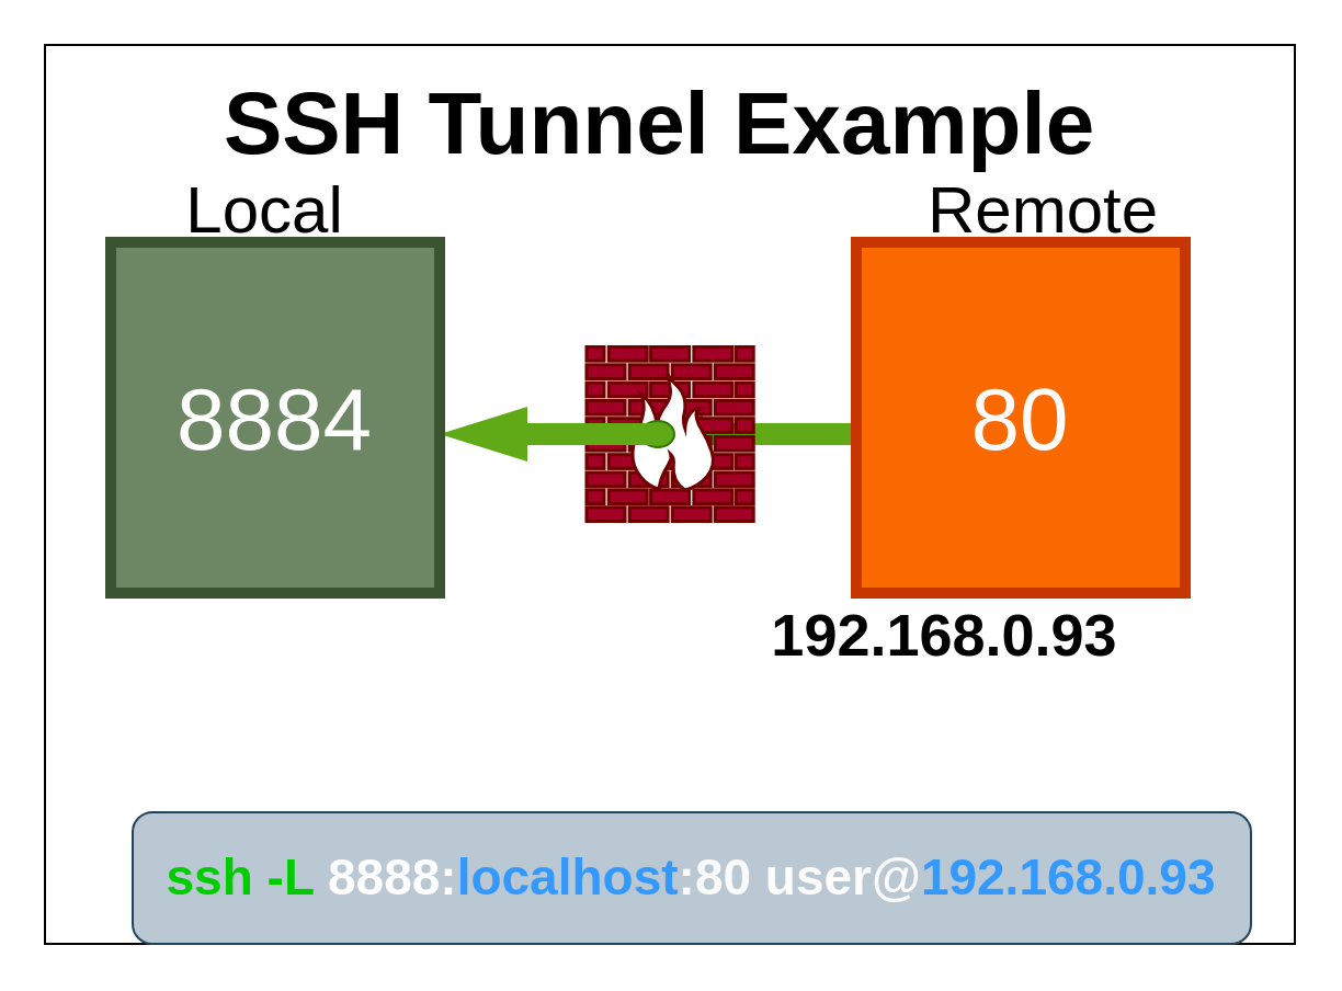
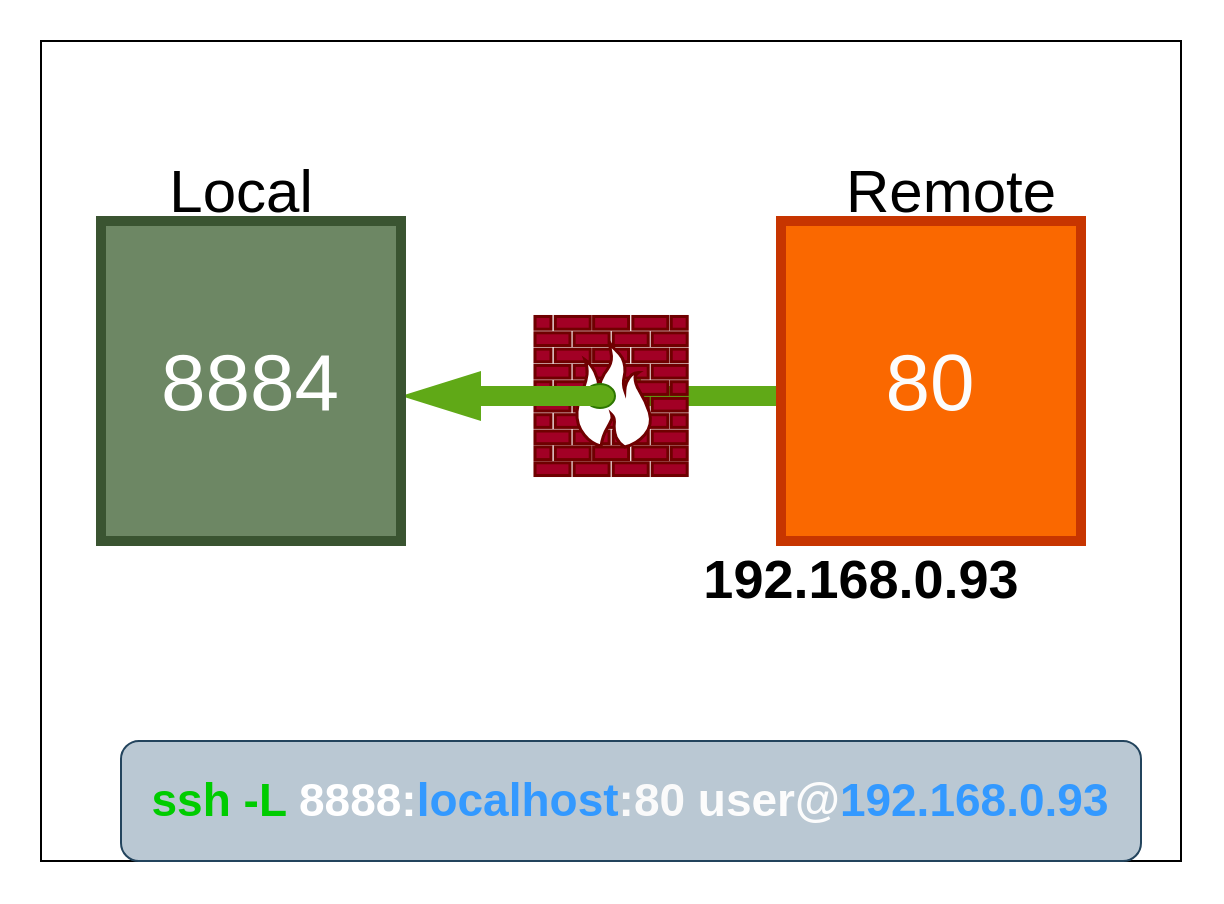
- <mxCell id="7" value="&lt;font style=&quot;font-size: 40px&quot;&gt;&lt;b&gt;SSH Tunnel Example&lt;/b&gt;&lt;/font&gt;" style="text;html=1;resizable=0;autosize=1;align=center;verticalAlign=middle;points=[];fillColor=none;strokeColor=none;rounded=0;" parent="1" vertex="1"><mxGeometry x="94.5" y="40" width="410" height="30" as="geometry" /></mxCell>
